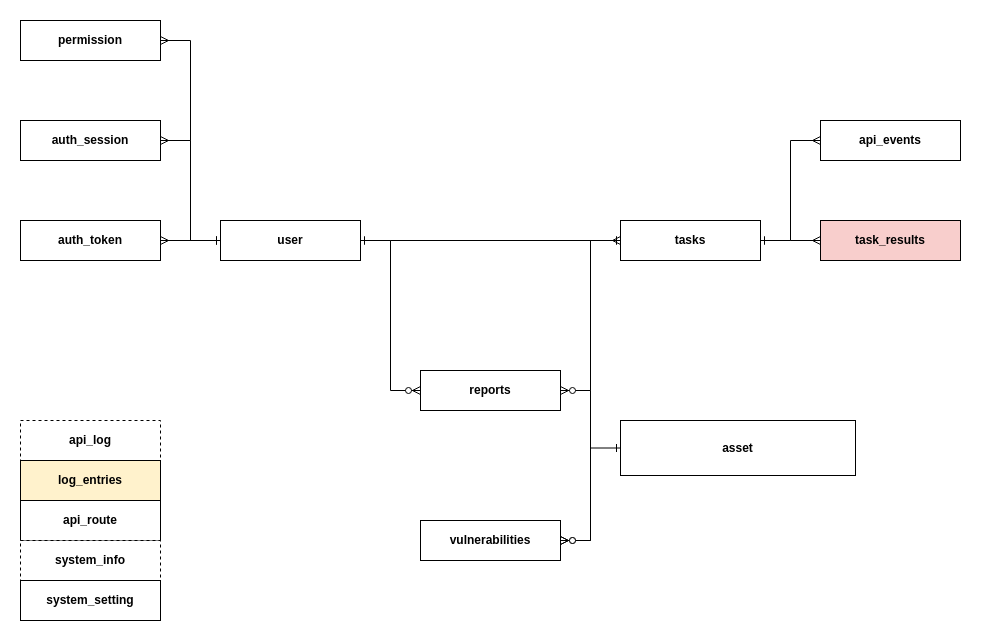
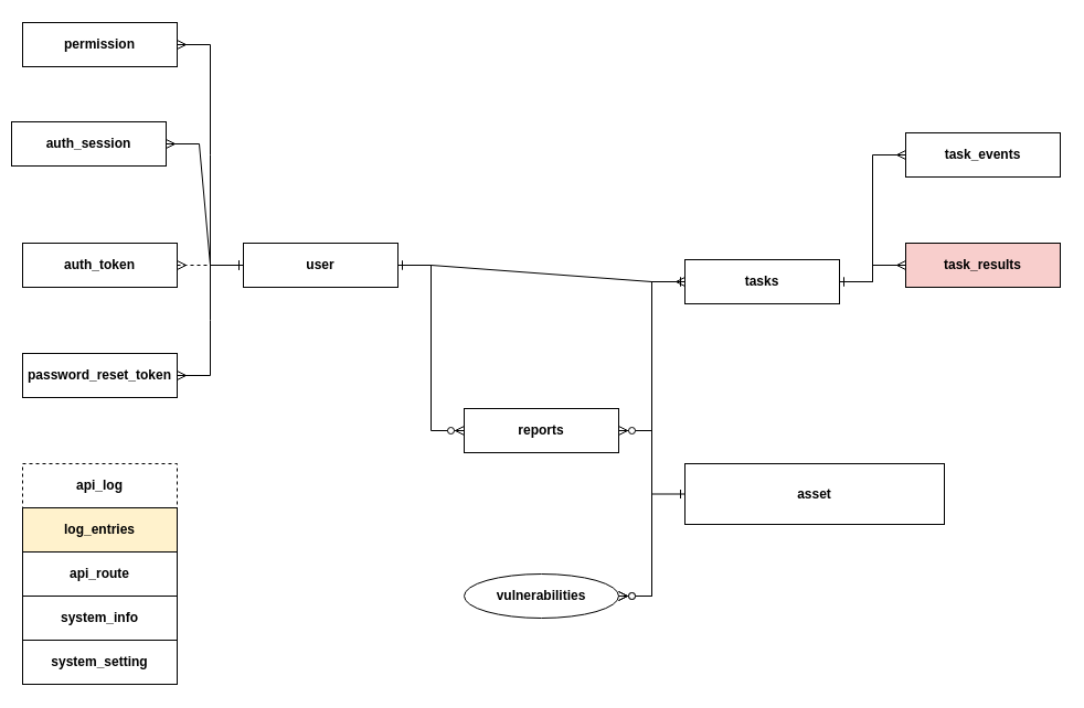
- <mxCell id="7" value="auth_session" style="rounded=0;whiteSpace=wrap;html=1;fontStyle=1;align=center;verticalAlign=middle;labelBackgroundColor=none;" parent="1" vertex="1"><mxGeometry x="20" y="120" width="140" height="40" as="geometry" /></mxCell>
+ <mxCell id="7" value="auth_session" style="rounded=0;whiteSpace=wrap;html=1;fontStyle=1;align=center;verticalAlign=middle;labelBackgroundColor=none;" parent="1" vertex="1"><mxGeometry x="10" y="110" width="140" height="40" as="geometry" /></mxCell>
- <mxCell id="10" value="api_events" style="rounded=0;whiteSpace=wrap;html=1;fontStyle=1;align=center;verticalAlign=middle;labelBackgroundColor=none;" parent="1" vertex="1"><mxGeometry x="820" y="120" width="140" height="40" as="geometry" /></mxCell>
+ <mxCell id="10" value="task_events" style="rounded=0;whiteSpace=wrap;html=1;fontStyle=1;align=center;verticalAlign=middle;labelBackgroundColor=none;" parent="1" vertex="1"><mxGeometry x="820" y="120" width="140" height="40" as="geometry" /></mxCell>
- <mxCell id="19" style="edgeStyle=entityRelationEdgeStyle;html=1;rounded=0;startArrow=ERmany;endArrow=ERone;labelBackgroundColor=none;fontColor=default;" parent="1" source="8" target="2" edge="1"><mxGeometry relative="1" as="geometry" /></mxCell>
+ <mxCell id="19" style="edgeStyle=entityRelationEdgeStyle;html=1;rounded=0;startArrow=ERmany;endArrow=ERone;labelBackgroundColor=none;fontColor=default;dashed=1;" parent="1" source="8" target="2" edge="1"><mxGeometry relative="1" as="geometry" /></mxCell>
- <mxCell id="3" value="tasks" style="rounded=0;whiteSpace=wrap;html=1;fontStyle=1;align=center;verticalAlign=middle;labelBackgroundColor=none;" parent="1" vertex="1"><mxGeometry x="620" y="220" width="140" height="40" as="geometry" /></mxCell>
+ <mxCell id="3" value="tasks" style="rounded=0;whiteSpace=wrap;html=1;fontStyle=1;align=center;verticalAlign=middle;labelBackgroundColor=none;" parent="1" vertex="1"><mxGeometry x="620" y="235" width="140" height="40" as="geometry" /></mxCell>
+ <mxCell id="20" style="edgeStyle=entityRelationEdgeStyle;html=1;rounded=0;startArrow=ERmany;endArrow=ERone;labelBackgroundColor=none;fontColor=default;" parent="1" source="9" target="2" edge="1"><mxGeometry relative="1" as="geometry" /></mxCell>
+ <mxCell id="9" value="password_reset_token" style="rounded=0;whiteSpace=wrap;html=1;fontStyle=1;align=center;verticalAlign=middle;labelBackgroundColor=none;" parent="1" vertex="1"><mxGeometry x="20" y="320" width="140" height="40" as="geometry" /></mxCell>
- <mxCell id="6" value="vulnerabilities" style="rounded=0;whiteSpace=wrap;html=1;fontStyle=1;align=center;verticalAlign=middle;labelBackgroundColor=none;" parent="1" vertex="1"><mxGeometry x="420" y="520" width="140" height="40" as="geometry" /></mxCell>
+ <mxCell id="6" value="vulnerabilities" style="ellipse;whiteSpace=wrap;html=1;fontStyle=1;align=center;verticalAlign=middle;labelBackgroundColor=none;" parent="1" vertex="1"><mxGeometry x="420" y="520" width="140" height="40" as="geometry" /></mxCell>
- <mxCell id="16" value="system_info" style="rounded=0;whiteSpace=wrap;html=1;fontStyle=1;align=center;verticalAlign=middle;labelBackgroundColor=none;dashed=1;" parent="1" vertex="1"><mxGeometry x="20" y="540" width="140" height="40" as="geometry" /></mxCell>
+ <mxCell id="16" value="system_info" style="rounded=0;whiteSpace=wrap;html=1;fontStyle=1;align=center;verticalAlign=middle;labelBackgroundColor=none;" parent="1" vertex="1"><mxGeometry x="20" y="540" width="140" height="40" as="geometry" /></mxCell>
